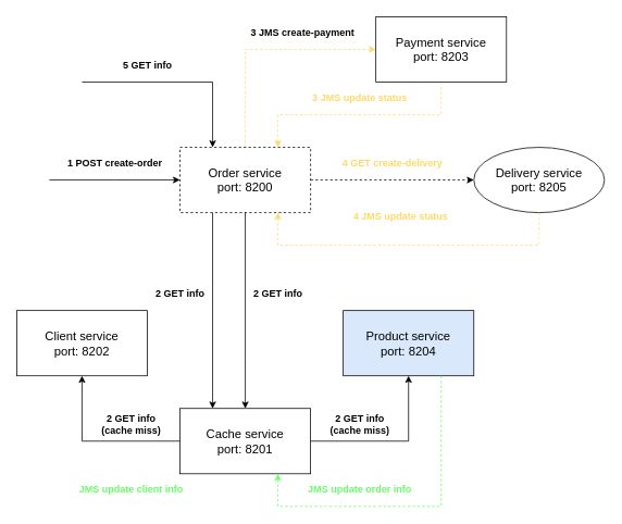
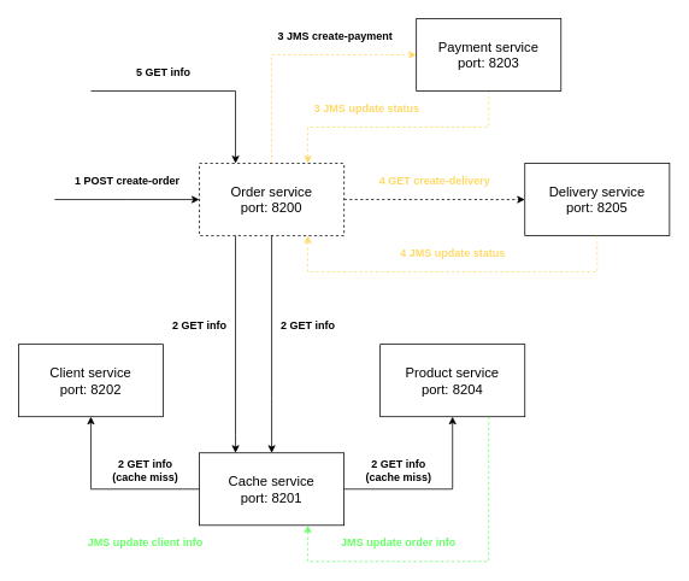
- <mxCell id="25" value="3 JMS update status" style="text;align=center;fontStyle=1;verticalAlign=middle;spacingLeft=3;spacingRight=3;strokeColor=none;rotatable=0;points=[[0,0.5],[1,0.5]];portConstraint=eastwest;html=1;fontColor=#FFD966;" parent="1" vertex="1"><mxGeometry x="360" y="110" width="160" height="20" as="geometry" /></mxCell>
+ <mxCell id="25" value="3 JMS update status" style="text;align=center;fontStyle=1;verticalAlign=middle;spacingLeft=3;spacingRight=3;strokeColor=none;rotatable=0;points=[[0,0.5],[1,0.5]];portConstraint=eastwest;html=1;fontColor=#FFD966;" parent="1" vertex="1"><mxGeometry x="325" y="110" width="160" height="20" as="geometry" /></mxCell>
- <mxCell id="5" value="&lt;font style=&quot;font-size: 15px;&quot;&gt;Delivery service&lt;/font&gt;&lt;div&gt;&lt;font style=&quot;font-size: 15px;&quot;&gt;port: 8205&lt;/font&gt;&lt;/div&gt;" style="ellipse;html=1;whiteSpace=wrap;" parent="1" vertex="1"><mxGeometry x="580" y="180" width="160" height="80" as="geometry" /></mxCell>
+ <mxCell id="5" value="&lt;font style=&quot;font-size: 15px;&quot;&gt;Delivery service&lt;/font&gt;&lt;div&gt;&lt;font style=&quot;font-size: 15px;&quot;&gt;port: 8205&lt;/font&gt;&lt;/div&gt;" style="html=1;whiteSpace=wrap;" parent="1" vertex="1"><mxGeometry x="580" y="180" width="160" height="80" as="geometry" /></mxCell>
- <mxCell id="24" value="4 JMS update&amp;nbsp;&lt;span style=&quot;background-color: transparent;&quot;&gt;status&lt;/span&gt;" style="text;align=center;fontStyle=1;verticalAlign=middle;spacingLeft=3;spacingRight=3;strokeColor=none;rotatable=0;points=[[0,0.5],[1,0.5]];portConstraint=eastwest;html=1;fontColor=#FFD966;" parent="1" vertex="1"><mxGeometry x="410" y="255" width="160" height="20" as="geometry" /></mxCell>
+ <mxCell id="24" value="4 JMS update&amp;nbsp;&lt;span style=&quot;background-color: transparent;&quot;&gt;status&lt;/span&gt;" style="text;align=center;fontStyle=1;verticalAlign=middle;spacingLeft=3;spacingRight=3;strokeColor=none;rotatable=0;points=[[0,0.5],[1,0.5]];portConstraint=eastwest;html=1;fontColor=#FFD966;" parent="1" vertex="1"><mxGeometry x="420" y="270" width="160" height="20" as="geometry" /></mxCell>
- <mxCell id="7" value="&lt;font style=&quot;font-size: 15px;&quot;&gt;Product service&lt;/font&gt;&lt;div&gt;&lt;font style=&quot;font-size: 15px;&quot;&gt;port: 8204&lt;/font&gt;&lt;/div&gt;" style="html=1;whiteSpace=wrap;fillColor=#dae8fc;" parent="1" vertex="1"><mxGeometry x="420" y="380" width="160" height="80" as="geometry" /></mxCell>
+ <mxCell id="7" value="&lt;font style=&quot;font-size: 15px;&quot;&gt;Product service&lt;/font&gt;&lt;div&gt;&lt;font style=&quot;font-size: 15px;&quot;&gt;port: 8204&lt;/font&gt;&lt;/div&gt;" style="html=1;whiteSpace=wrap;" parent="1" vertex="1"><mxGeometry x="420" y="380" width="160" height="80" as="geometry" /></mxCell>
